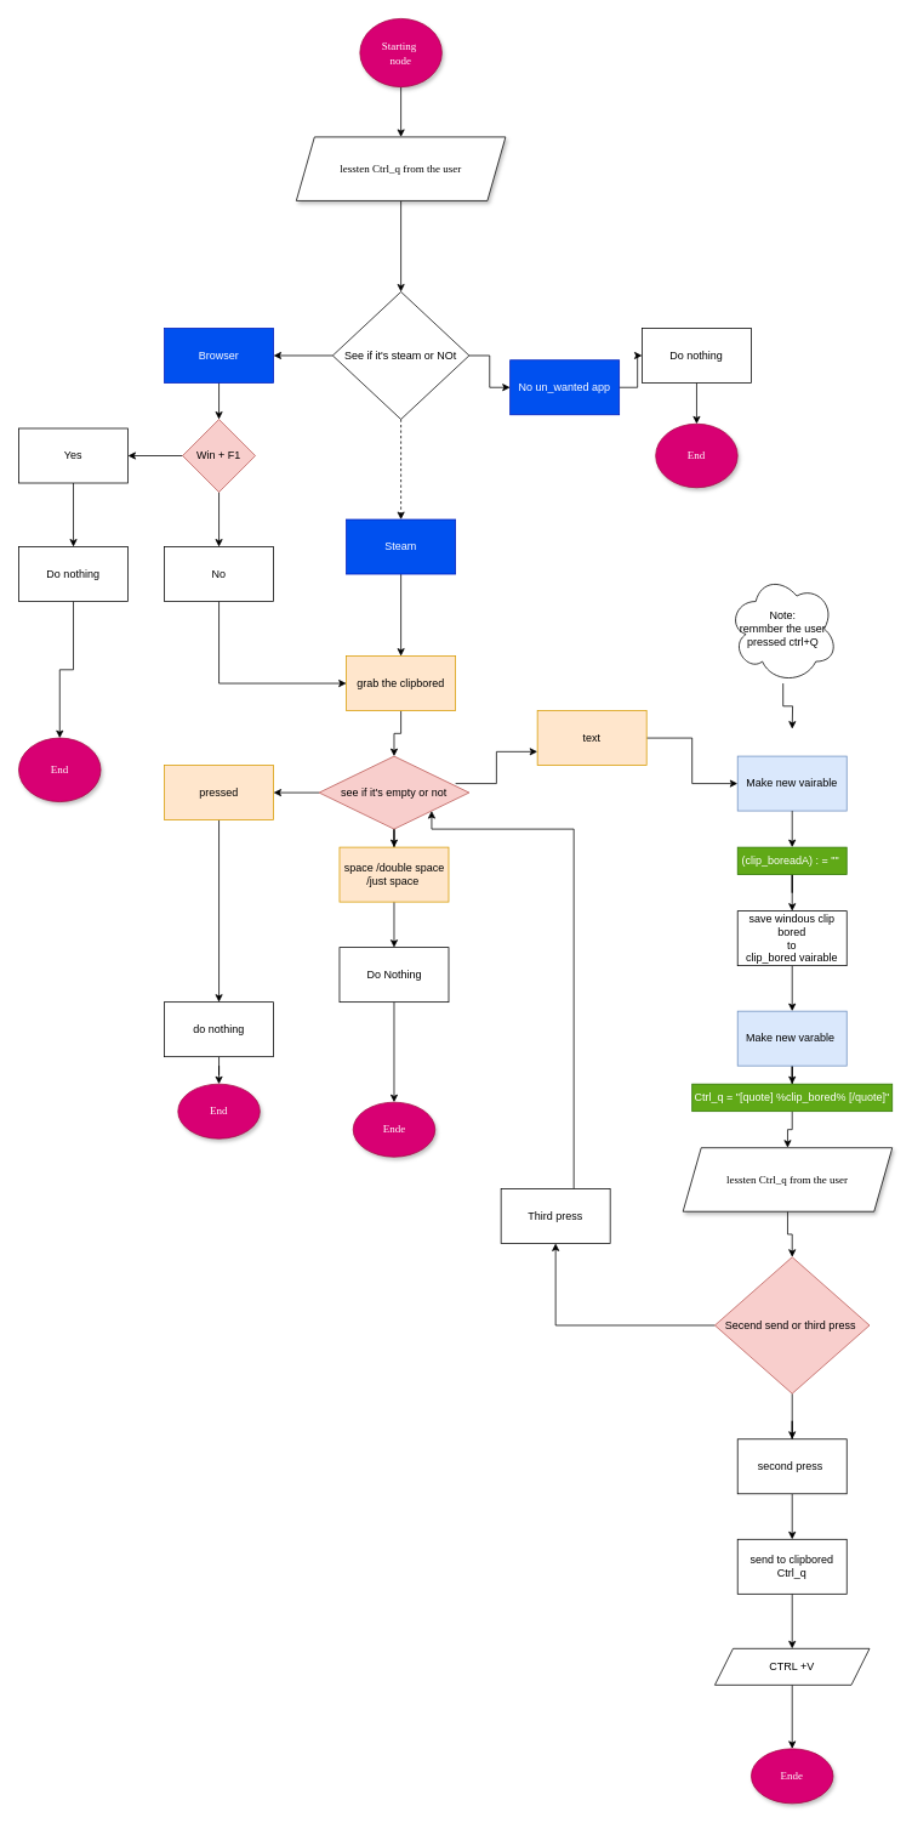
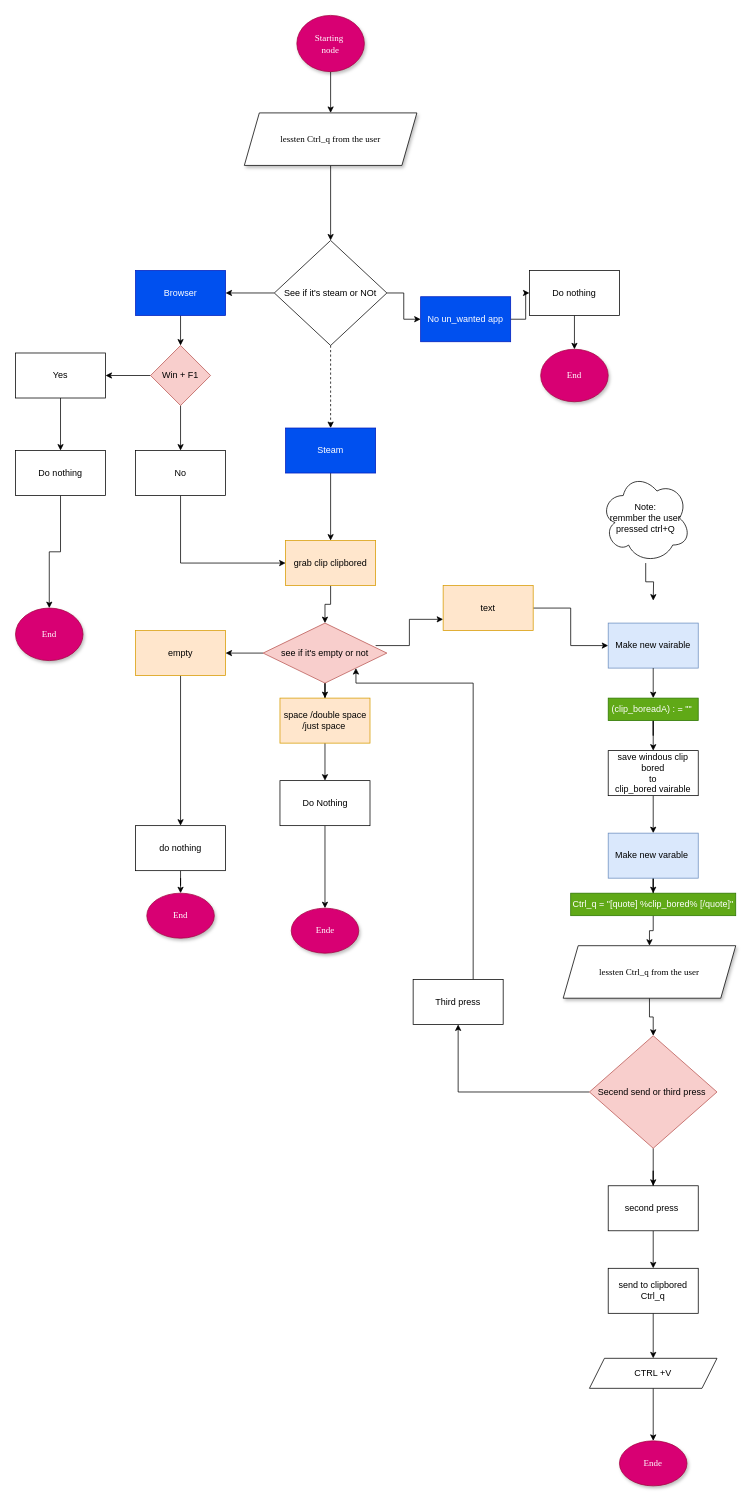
- <mxCell id="21" value="grab the clipbored" style="rounded=0;whiteSpace=wrap;html=1;fillColor=#ffe6cc;strokeColor=#d79b00;" parent="1" vertex="1"><mxGeometry x="380" y="720" width="120" height="60" as="geometry" /></mxCell>
+ <mxCell id="21" value="grab clip clipbored" style="rounded=0;whiteSpace=wrap;html=1;fillColor=#ffe6cc;strokeColor=#d79b00;" parent="1" vertex="1"><mxGeometry x="380" y="720" width="120" height="60" as="geometry" /></mxCell>
- <mxCell id="9" value="pressed" style="whiteSpace=wrap;html=1;rounded=0;fillColor=#ffe6cc;strokeColor=#d79b00;" parent="1" vertex="1"><mxGeometry x="180" y="840" width="120" height="60" as="geometry" /></mxCell>
+ <mxCell id="9" value="empty" style="whiteSpace=wrap;html=1;rounded=0;fillColor=#ffe6cc;strokeColor=#d79b00;" parent="1" vertex="1"><mxGeometry x="180" y="840" width="120" height="60" as="geometry" /></mxCell>
